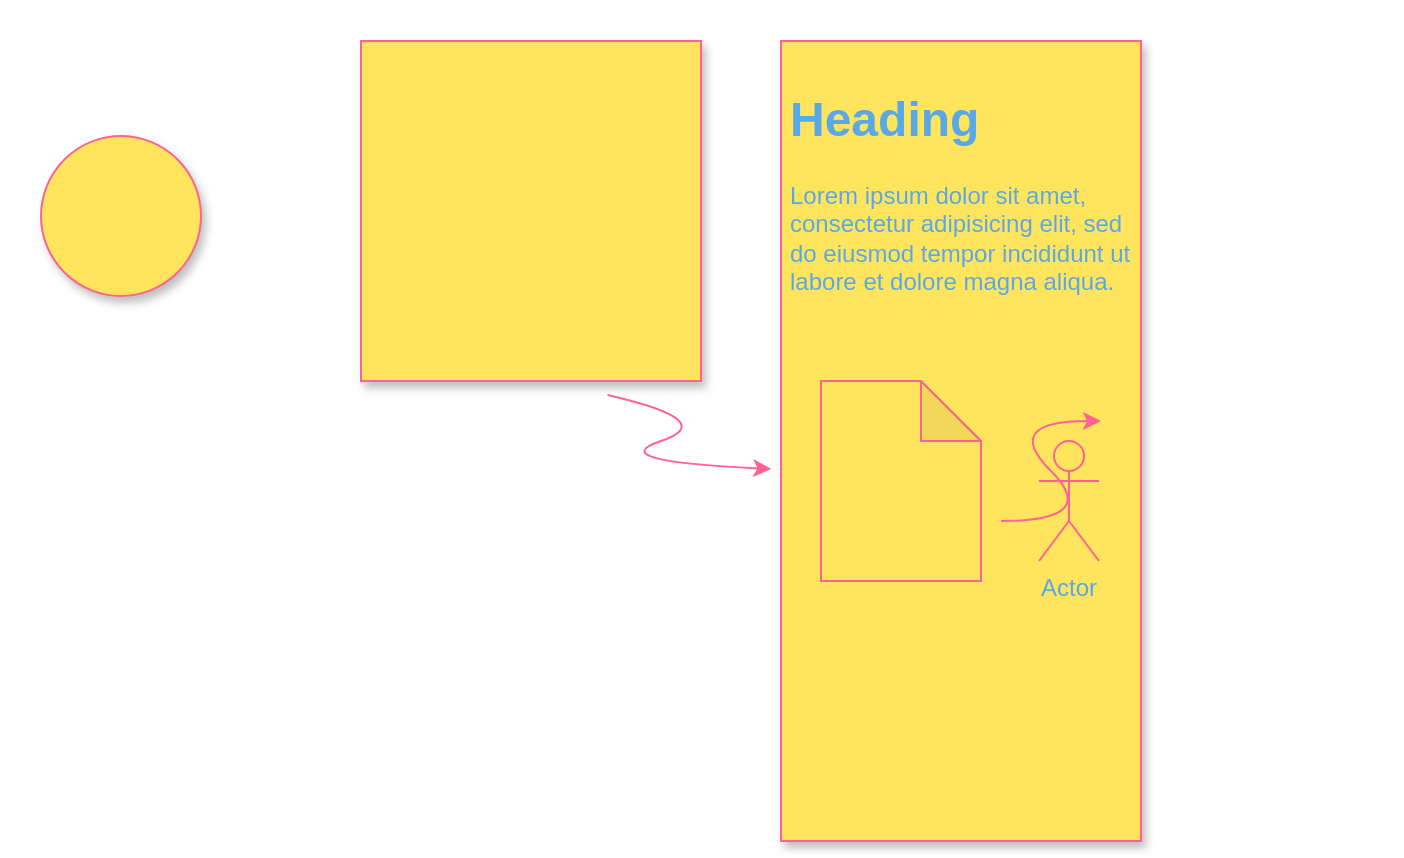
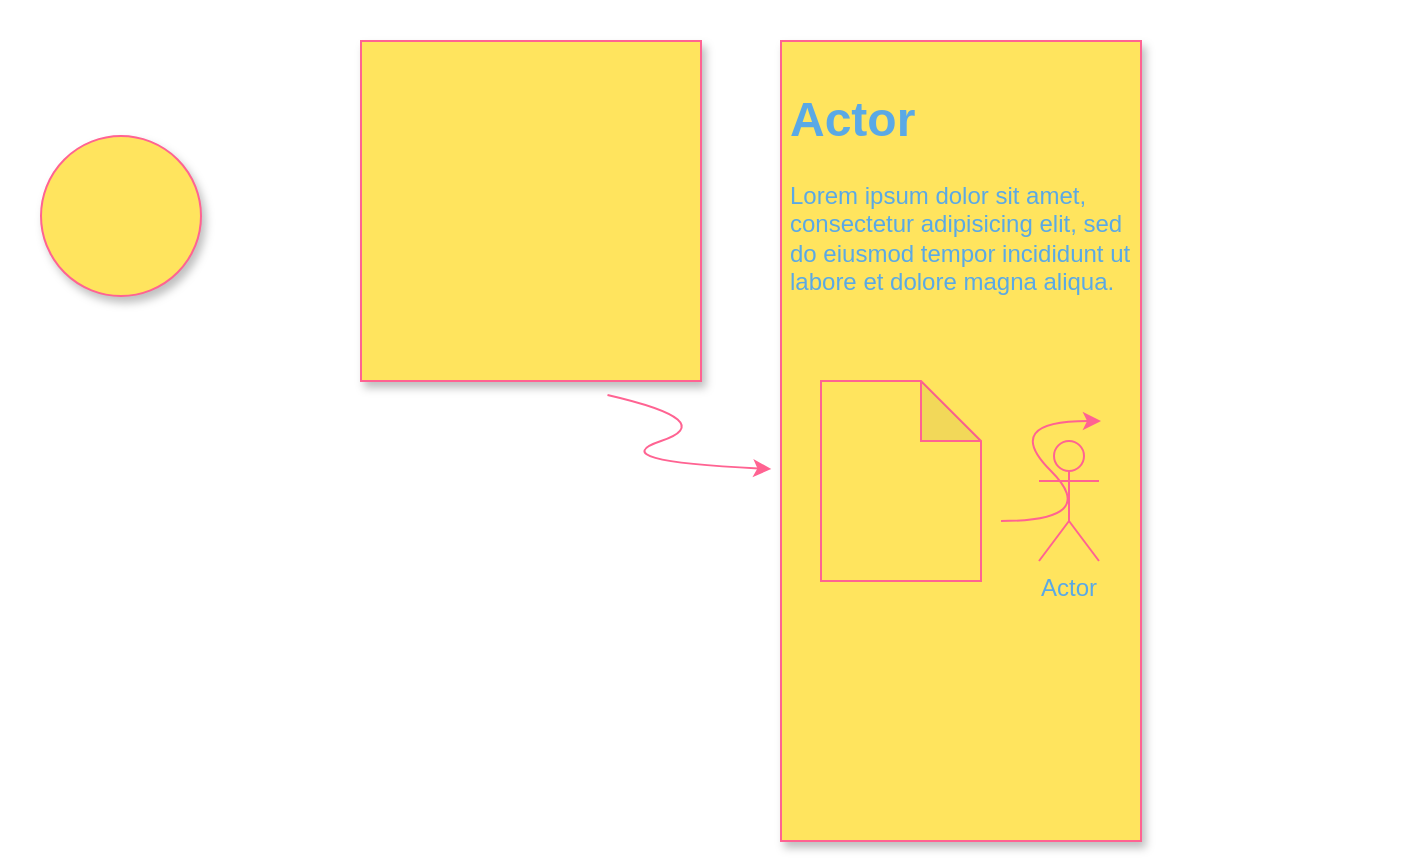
- <mxCell id="5" value="&lt;h1&gt;Heading&lt;/h1&gt;&lt;p&gt;Lorem ipsum dolor sit amet, consectetur adipisicing elit, sed do eiusmod tempor incididunt ut labore et dolore magna aliqua.&lt;/p&gt;" style="text;html=1;strokeColor=none;fillColor=none;spacing=5;spacingTop=-20;whiteSpace=wrap;overflow=hidden;rounded=0;shadow=1;fontColor=#5AA9E6;" parent="1" vertex="1"><mxGeometry x="390" y="40" width="180" height="135" as="geometry" /></mxCell>
+ <mxCell id="5" value="&lt;h1&gt;Actor&lt;/h1&gt;&lt;p&gt;Lorem ipsum dolor sit amet, consectetur adipisicing elit, sed do eiusmod tempor incididunt ut labore et dolore magna aliqua.&lt;/p&gt;" style="text;html=1;strokeColor=none;fillColor=none;spacing=5;spacingTop=-20;whiteSpace=wrap;overflow=hidden;rounded=0;shadow=1;fontColor=#5AA9E6;" parent="1" vertex="1"><mxGeometry x="390" y="40" width="180" height="135" as="geometry" /></mxCell>
